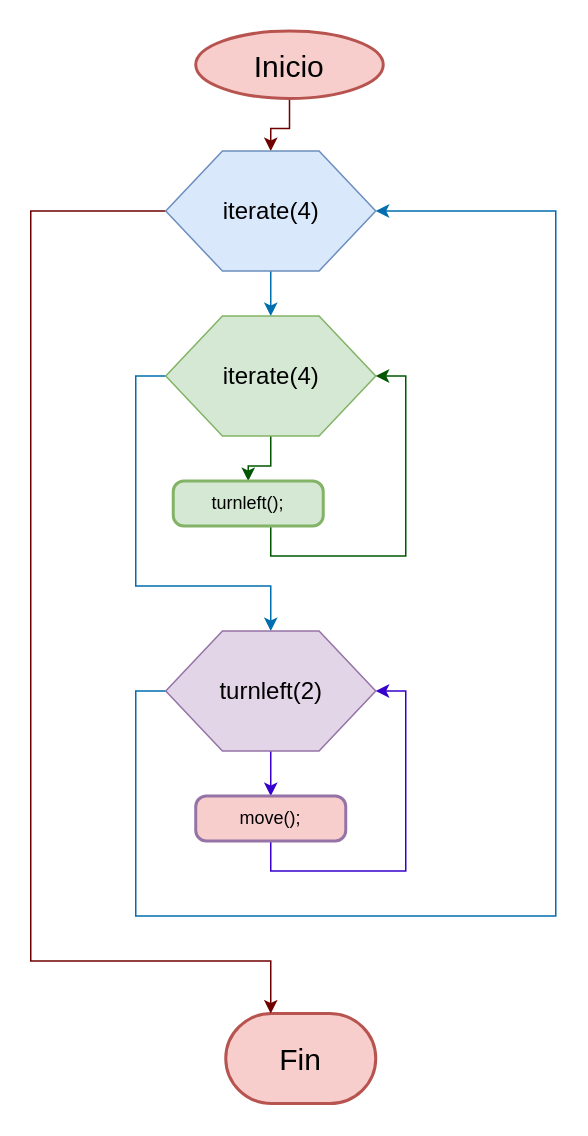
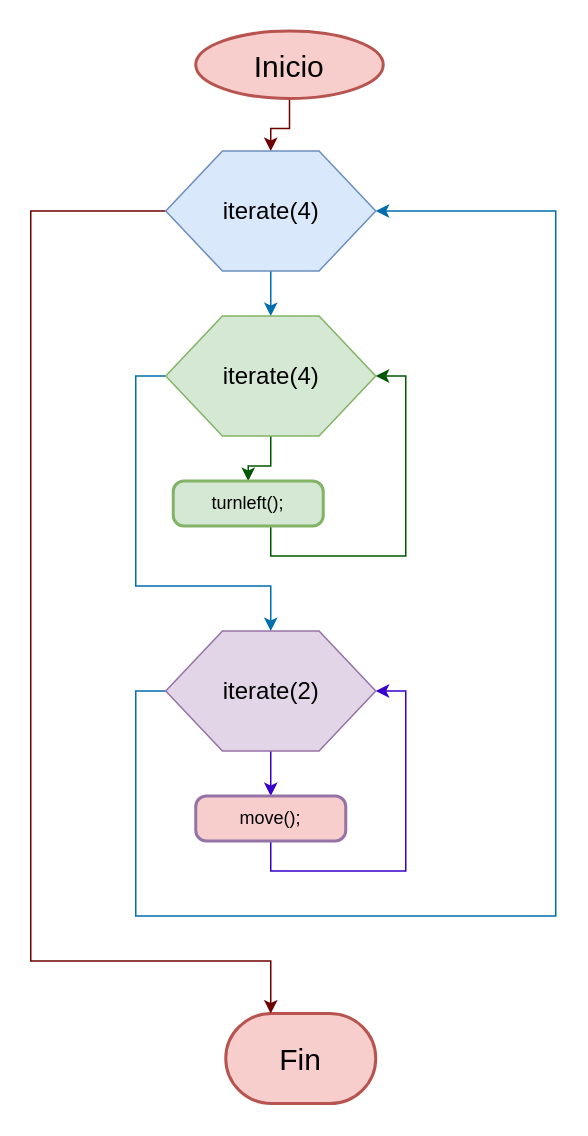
- <mxCell id="15" value="turnleft(2)" style="verticalLabelPosition=middle;verticalAlign=middle;html=1;shape=hexagon;perimeter=hexagonPerimeter2;arcSize=6;size=0.27;labelPosition=center;align=center;fillColor=#e1d5e7;strokeColor=#9673a6;fontSize=16;" vertex="1" parent="1"><mxGeometry x="110" y="420" width="140" height="80" as="geometry" /></mxCell>
+ <mxCell id="15" value="iterate(2)" style="verticalLabelPosition=middle;verticalAlign=middle;html=1;shape=hexagon;perimeter=hexagonPerimeter2;arcSize=6;size=0.27;labelPosition=center;align=center;fillColor=#e1d5e7;strokeColor=#9673a6;fontSize=16;" vertex="1" parent="1"><mxGeometry x="110" y="420" width="140" height="80" as="geometry" /></mxCell>
